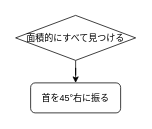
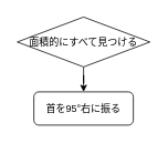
- <mxCell id="4" value="首を45°右に振る" style="rounded=1;whiteSpace=wrap;html=1;" parent="1" vertex="1"><mxGeometry x="40" y="110" width="120" height="40" as="geometry" /></mxCell>
+ <mxCell id="4" value="首を95°右に振る" style="rounded=1;whiteSpace=wrap;html=1;" parent="1" vertex="1"><mxGeometry x="40" y="110" width="120" height="40" as="geometry" /></mxCell>
